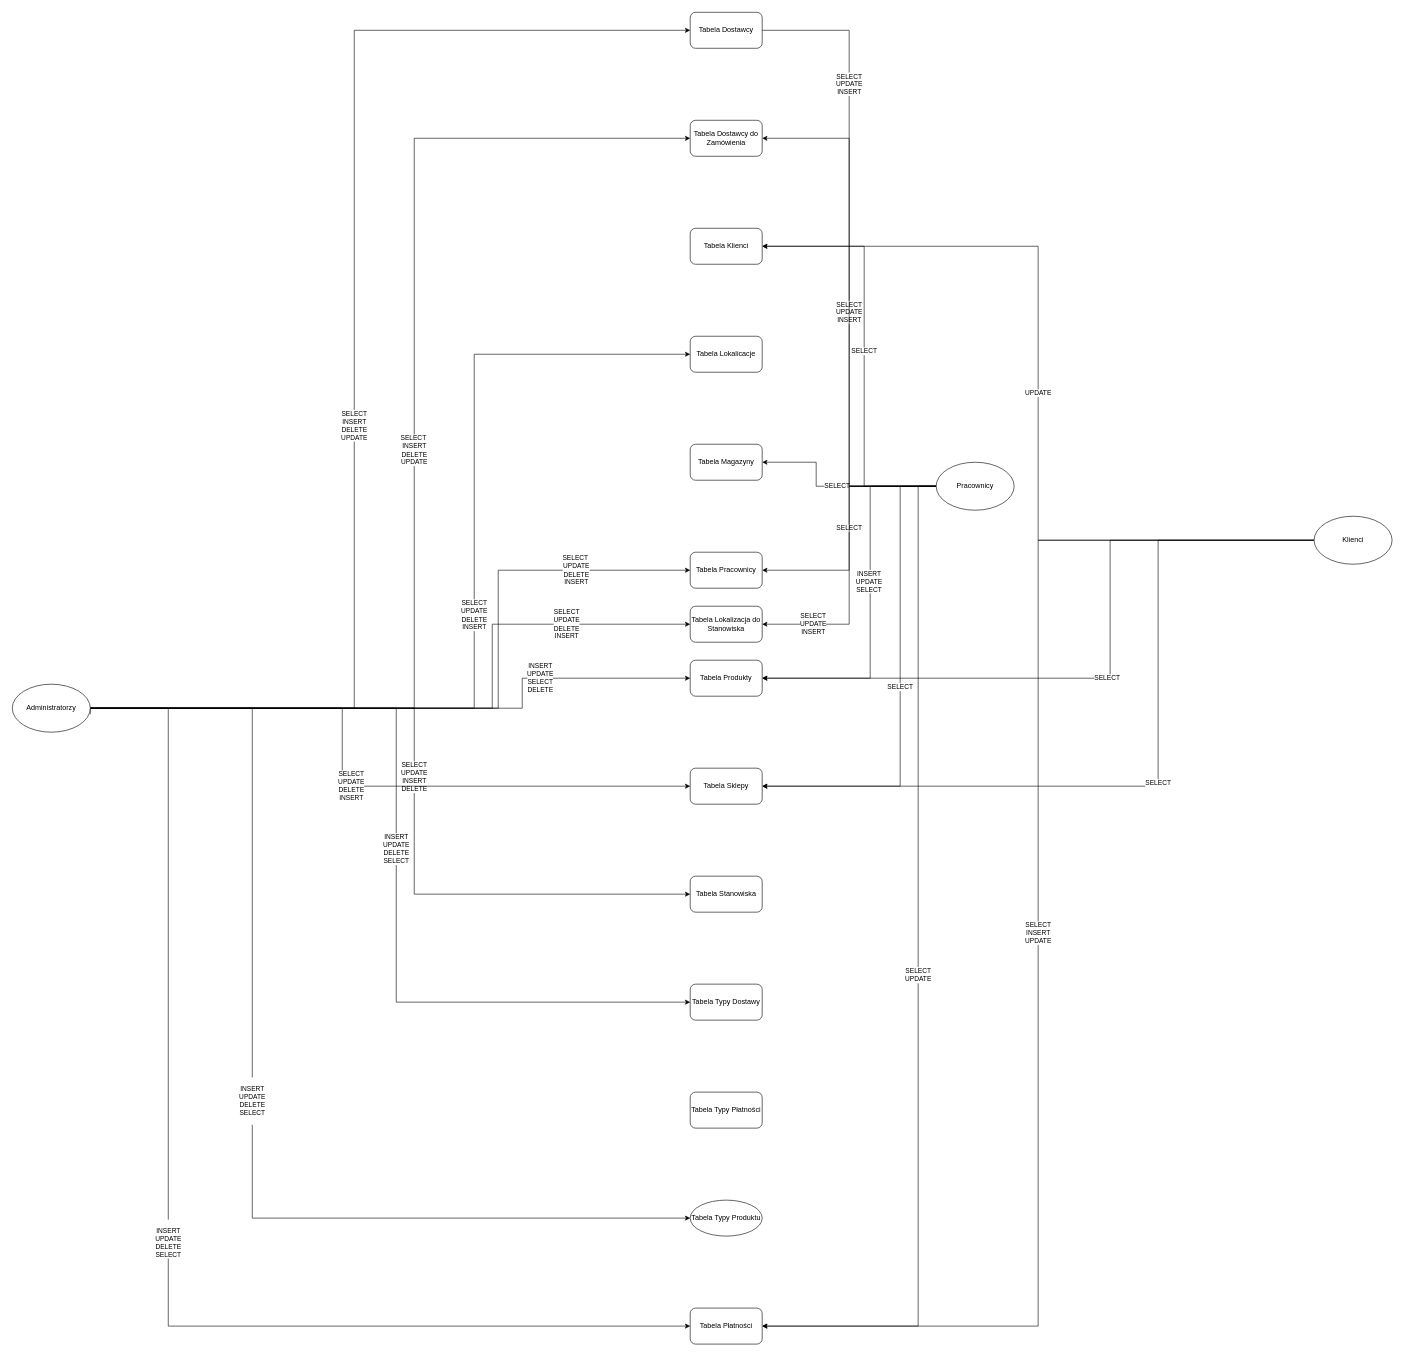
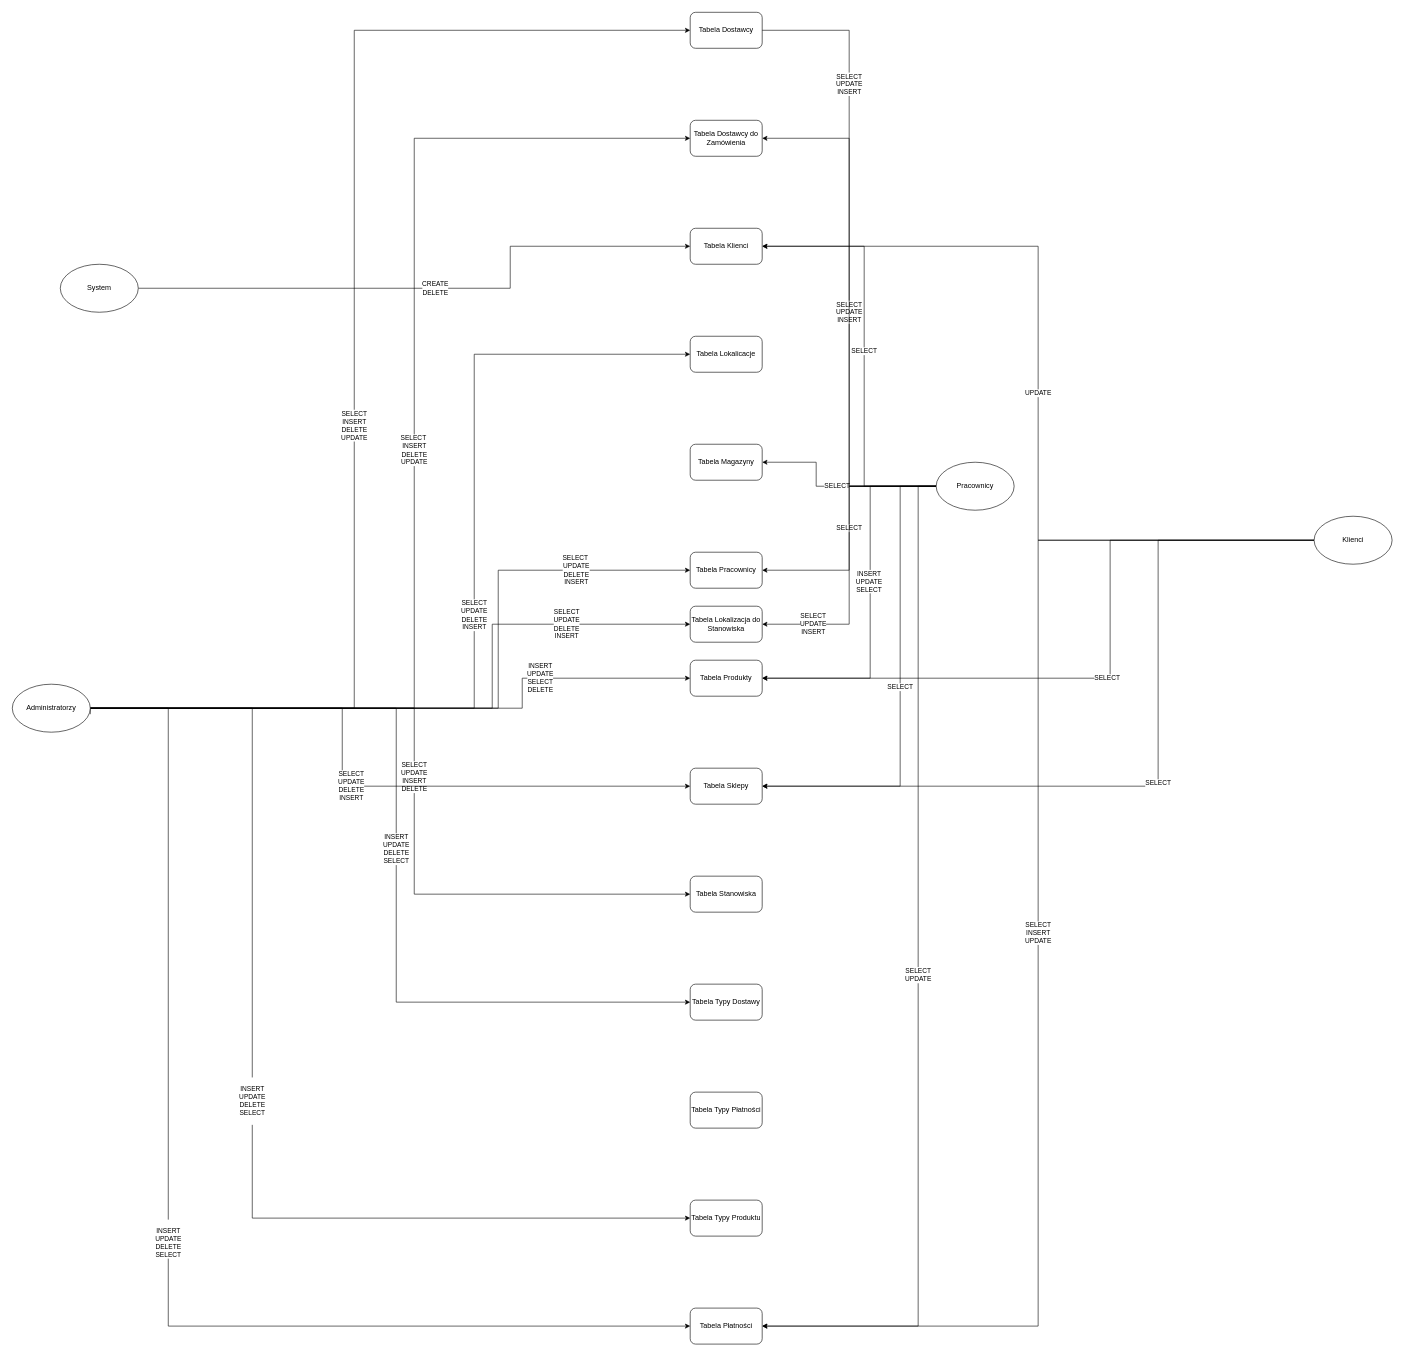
+ <mxCell id="31" value="System" style="ellipse;whiteSpace=wrap;html=1;" parent="1" vertex="1"><mxGeometry x="100" y="440" width="130" height="80" as="geometry" /></mxCell>
+ <mxCell id="30" value="CREATE&lt;br&gt;DELETE" style="edgeStyle=orthogonalEdgeStyle;rounded=0;orthogonalLoop=1;jettySize=auto;html=1;exitX=1;exitY=0.5;exitDx=0;exitDy=0;entryX=0;entryY=0.5;entryDx=0;entryDy=0;" parent="1" source="31" target="33" edge="1"><mxGeometry relative="1" as="geometry"><Array as="points"><mxPoint x="850" y="480" /><mxPoint x="850" y="410" /></Array></mxGeometry></mxCell>
- <mxCell id="42" value="Tabela Typy Produktu" style="ellipse;whiteSpace=wrap;html=1;" parent="1" vertex="1"><mxGeometry x="1150" y="2000" width="120" height="60" as="geometry" /></mxCell>
+ <mxCell id="42" value="Tabela Typy Produktu" style="rounded=1;whiteSpace=wrap;html=1;" parent="1" vertex="1"><mxGeometry x="1150" y="2000" width="120" height="60" as="geometry" /></mxCell>
